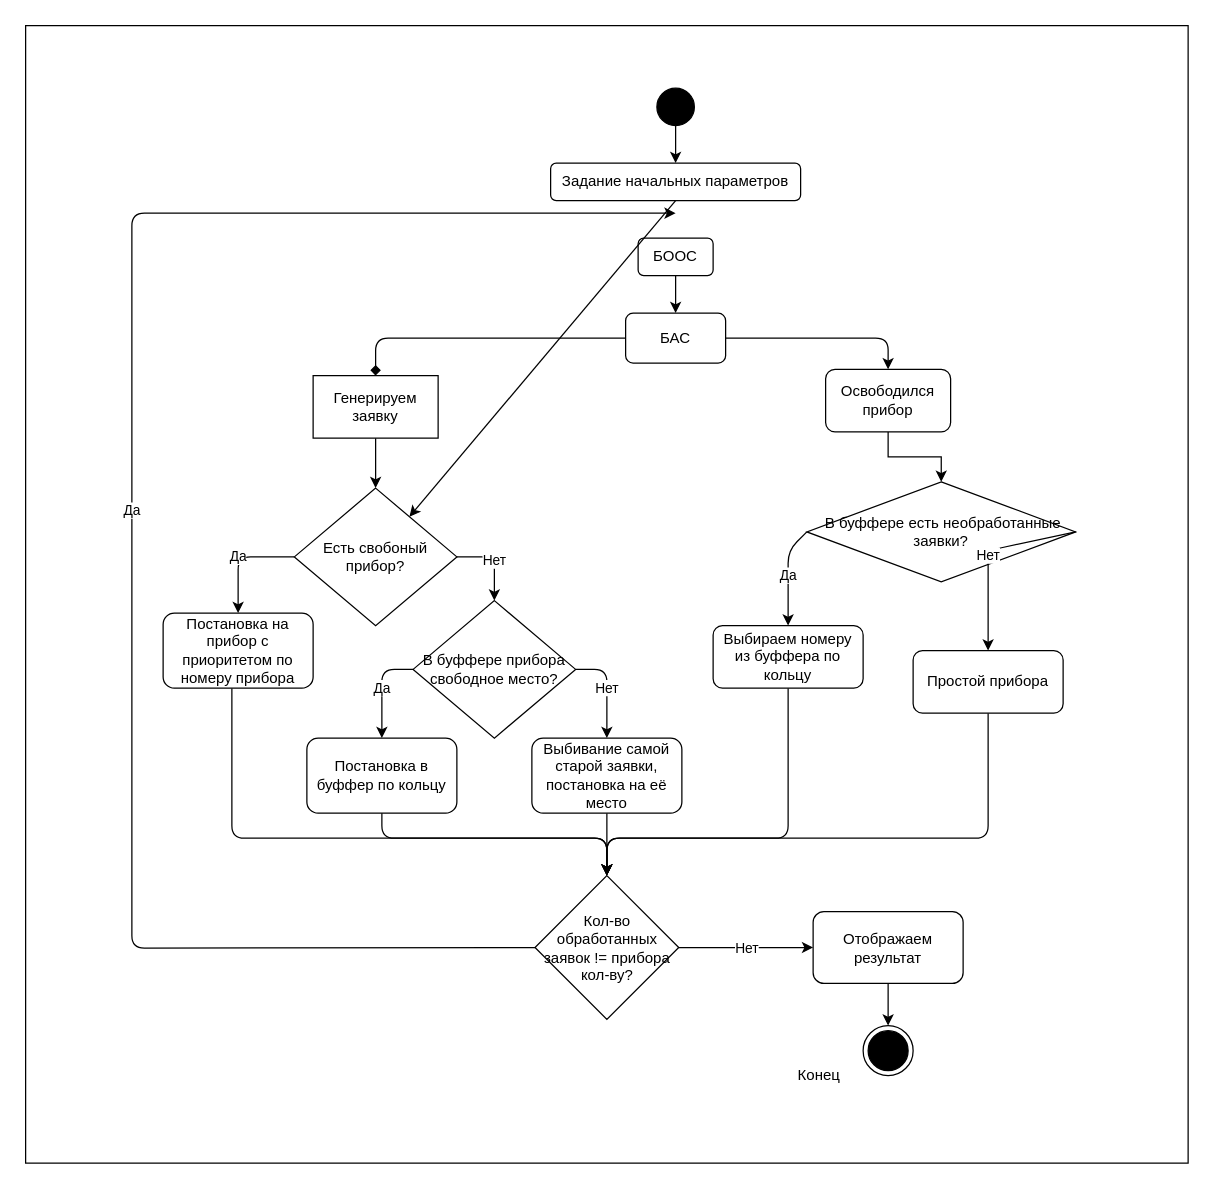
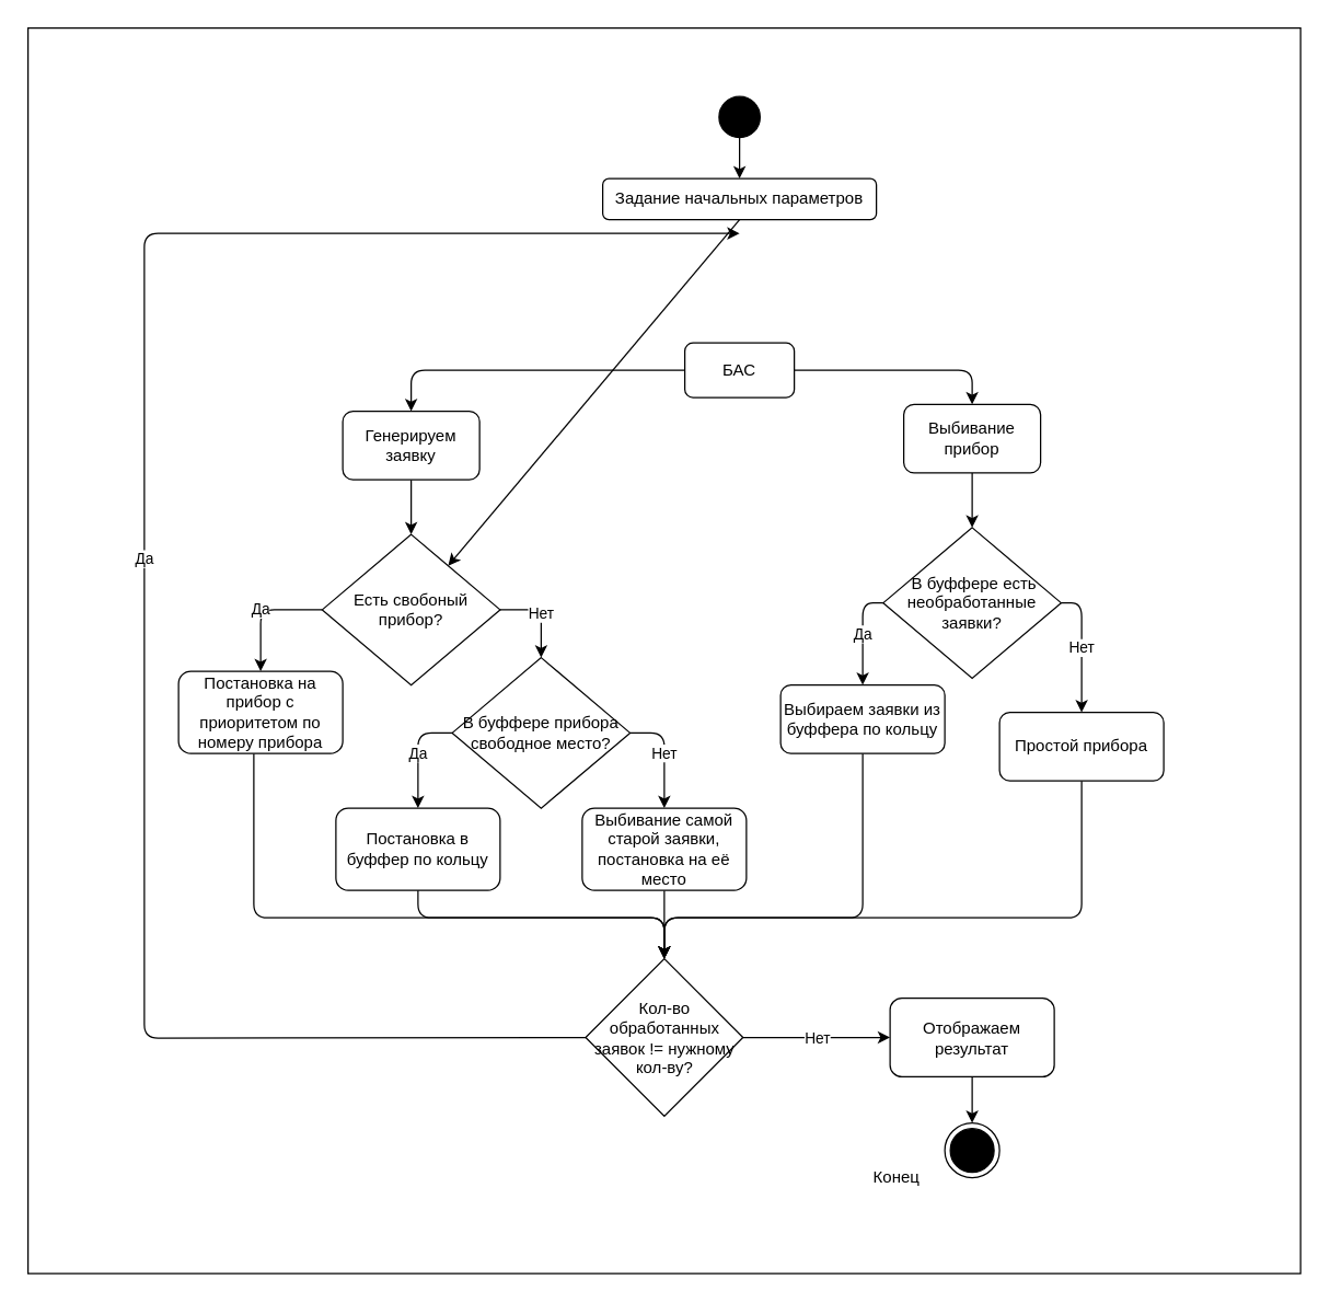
- <mxCell id="6" value="БООС" style="rounded=1;whiteSpace=wrap;html=1;strokeColor=#000000;fillColor=#FFFFFF;" vertex="1" parent="1"><mxGeometry x="510" y="190" width="60" height="30" as="geometry" /></mxCell>
- <mxCell id="11" value="" style="endArrow=classic;html=1;exitX=0.5;exitY=1;exitDx=0;exitDy=0;entryX=0.5;entryY=0;entryDx=0;entryDy=0;" edge="1" parent="1" source="6" target="10"><mxGeometry width="50" height="50" relative="1" as="geometry"><mxPoint x="550" y="170" as="sourcePoint" /><mxPoint x="550" y="200" as="targetPoint" /></mxGeometry></mxCell>
- <mxCell id="8" value="" style="edgeStyle=orthogonalEdgeStyle;rounded=1;orthogonalLoop=1;jettySize=auto;html=1;entryX=0.5;entryY=0;entryDx=0;entryDy=0;endArrow=diamond;" edge="1" parent="1" source="10" target="15"><mxGeometry relative="1" as="geometry"><mxPoint x="330" y="270" as="targetPoint" /></mxGeometry></mxCell>
+ <mxCell id="8" value="" style="edgeStyle=orthogonalEdgeStyle;rounded=1;orthogonalLoop=1;jettySize=auto;html=1;entryX=0.5;entryY=0;entryDx=0;entryDy=0;" edge="1" parent="1" source="10" target="15"><mxGeometry relative="1" as="geometry"><mxPoint x="330" y="270" as="targetPoint" /></mxGeometry></mxCell>
- <mxCell id="13" value="Освободился прибор" style="rounded=1;whiteSpace=wrap;html=1;strokeColor=#000000;fillColor=#FFFFFF;" vertex="1" parent="1"><mxGeometry x="660" y="295" width="100" height="50" as="geometry" /></mxCell>
+ <mxCell id="13" value="Выбивание прибор" style="rounded=1;whiteSpace=wrap;html=1;strokeColor=#000000;fillColor=#FFFFFF;" vertex="1" parent="1"><mxGeometry x="660" y="295" width="100" height="50" as="geometry" /></mxCell>
- <mxCell id="15" value="Генерируем заявку" style="whiteSpace=wrap;html=1;strokeColor=#000000;fillColor=#FFFFFF;rounded=0;" vertex="1" parent="1"><mxGeometry x="250" y="300" width="100" height="50" as="geometry" /></mxCell>
+ <mxCell id="15" value="Генерируем заявку" style="rounded=1;whiteSpace=wrap;html=1;strokeColor=#000000;fillColor=#FFFFFF;" vertex="1" parent="1"><mxGeometry x="250" y="300" width="100" height="50" as="geometry" /></mxCell>
- <mxCell id="16" value="&amp;nbsp;В буффере есть необработанные заявки?" style="rhombus;whiteSpace=wrap;html=1;strokeColor=#000000;fillColor=#FFFFFF;" vertex="1" parent="1"><mxGeometry x="645" y="385" width="215" height="80" as="geometry" /></mxCell>
+ <mxCell id="16" value="&amp;nbsp;В буффере есть необработанные заявки?" style="rhombus;whiteSpace=wrap;html=1;strokeColor=#000000;fillColor=#FFFFFF;" vertex="1" parent="1"><mxGeometry x="645" y="385" width="130" height="110" as="geometry" /></mxCell>
- <mxCell id="29" value="Выбираем номеру из буффера по кольцу" style="rounded=1;whiteSpace=wrap;html=1;strokeColor=#000000;fillColor=#FFFFFF;" vertex="1" parent="1"><mxGeometry x="570" y="500" width="120" height="50" as="geometry" /></mxCell>
+ <mxCell id="29" value="Выбираем заявки из буффера по кольцу" style="rounded=1;whiteSpace=wrap;html=1;strokeColor=#000000;fillColor=#FFFFFF;" vertex="1" parent="1"><mxGeometry x="570" y="500" width="120" height="50" as="geometry" /></mxCell>
- <mxCell id="35" value="Кол-во обработанных заявок != прибора кол-ву?" style="rhombus;whiteSpace=wrap;html=1;strokeColor=#000000;fillColor=#FFFFFF;" vertex="1" parent="1"><mxGeometry x="427.5" y="700" width="115" height="115" as="geometry" /></mxCell>
+ <mxCell id="35" value="Кол-во обработанных заявок != нужному кол-ву?" style="rhombus;whiteSpace=wrap;html=1;strokeColor=#000000;fillColor=#FFFFFF;" vertex="1" parent="1"><mxGeometry x="427.5" y="700" width="115" height="115" as="geometry" /></mxCell>
